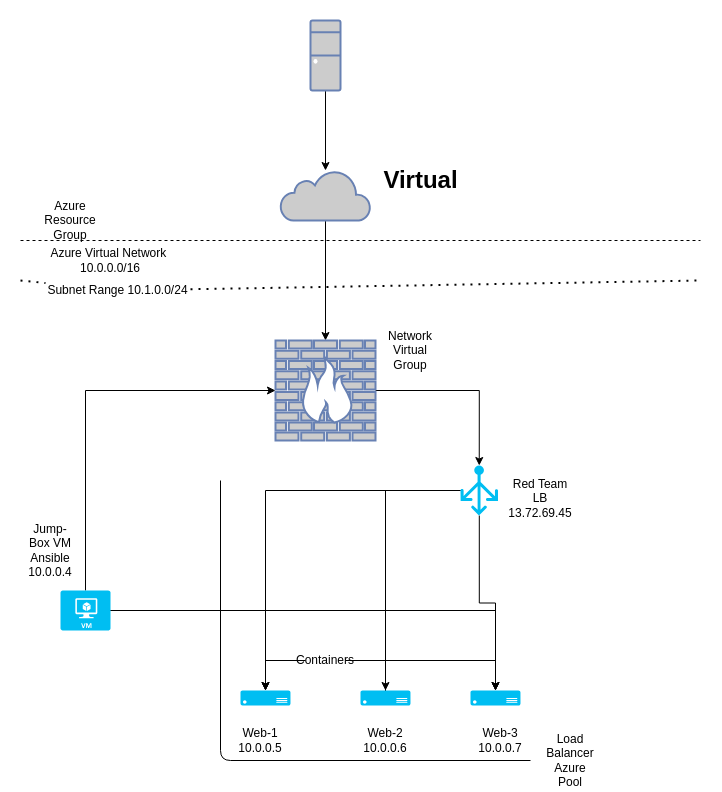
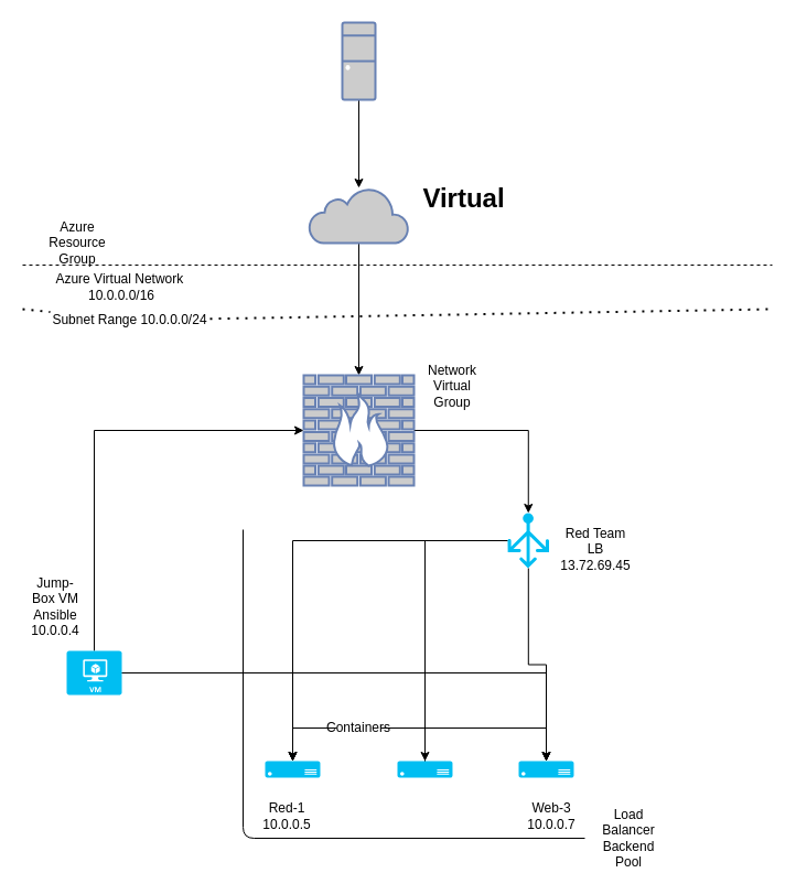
- <mxCell id="36" value="Subnet Range 10.1.0.0/24" style="text;html=1;strokeColor=none;fillColor=none;align=center;verticalAlign=middle;whiteSpace=wrap;rounded=0;" vertex="1" parent="1"><mxGeometry x="45" y="280" width="145" height="20" as="geometry" /></mxCell>
+ <mxCell id="36" value="Subnet Range 10.0.0.0/24" style="text;html=1;strokeColor=none;fillColor=none;align=center;verticalAlign=middle;whiteSpace=wrap;rounded=0;" vertex="1" parent="1"><mxGeometry x="45" y="280" width="145" height="20" as="geometry" /></mxCell>
- <mxCell id="27" value="Web-1&lt;br&gt;10.0.0.5" style="text;html=1;strokeColor=none;fillColor=none;align=center;verticalAlign=middle;whiteSpace=wrap;rounded=0;" vertex="1" parent="1"><mxGeometry x="240" y="730" width="40" height="20" as="geometry" /></mxCell>
+ <mxCell id="27" value="Red-1&lt;br&gt;10.0.0.5" style="text;html=1;strokeColor=none;fillColor=none;align=center;verticalAlign=middle;whiteSpace=wrap;rounded=0;" vertex="1" parent="1"><mxGeometry x="240" y="730" width="40" height="20" as="geometry" /></mxCell>
- <mxCell id="26" value="Web-2&lt;br&gt;10.0.0.6" style="text;html=1;strokeColor=none;fillColor=none;align=center;verticalAlign=middle;whiteSpace=wrap;rounded=0;" vertex="1" parent="1"><mxGeometry x="365" y="730" width="40" height="20" as="geometry" /></mxCell>
- <mxCell id="32" value="Load Balancer Azure&lt;br&gt;Pool" style="text;html=1;strokeColor=none;fillColor=none;align=center;verticalAlign=middle;whiteSpace=wrap;rounded=0;" vertex="1" parent="1"><mxGeometry x="550" y="750" width="40" height="20" as="geometry" /></mxCell>
+ <mxCell id="32" value="Load Balancer Backend&lt;br&gt;Pool" style="text;html=1;strokeColor=none;fillColor=none;align=center;verticalAlign=middle;whiteSpace=wrap;rounded=0;" vertex="1" parent="1"><mxGeometry x="550" y="750" width="40" height="20" as="geometry" /></mxCell>
